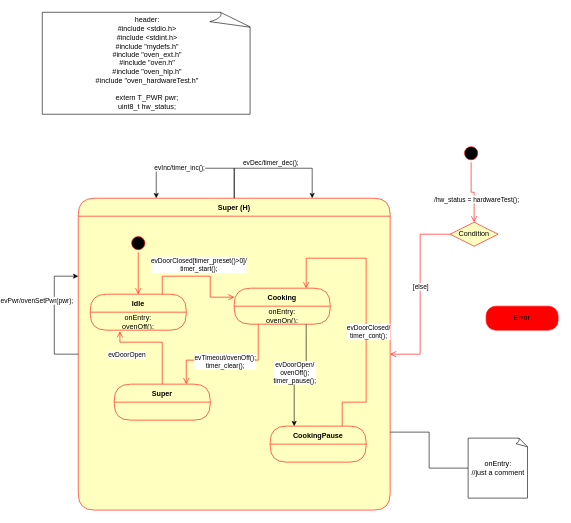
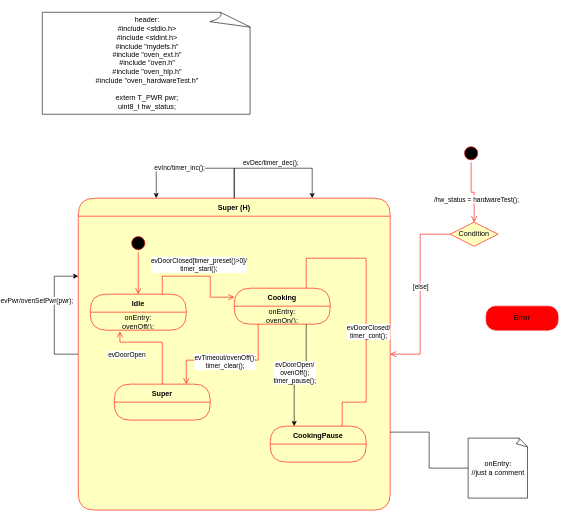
- <mxCell id="19" value="" style="edgeStyle=orthogonalEdgeStyle;html=1;verticalAlign=bottom;endArrow=open;endSize=8;strokeColor=#ff0000;rounded=0;entryX=0.75;entryY=0;entryDx=0;entryDy=0;exitX=0.75;exitY=0;exitDx=0;exitDy=0;" parent="1" source="18" target="13" edge="1"><mxGeometry relative="1" as="geometry"><mxPoint x="400" y="410" as="targetPoint" /><Array as="points"><mxPoint x="520" y="670" /><mxPoint x="560" y="670" /><mxPoint x="560" y="430" /><mxPoint x="460" y="430" /></Array></mxGeometry></mxCell>
+ <mxCell id="19" value="" style="edgeStyle=orthogonalEdgeStyle;html=1;verticalAlign=bottom;endArrow=none;endSize=8;strokeColor=#ff0000;rounded=0;entryX=0.75;entryY=0;entryDx=0;entryDy=0;exitX=0.75;exitY=0;exitDx=0;exitDy=0;" parent="1" source="18" target="13" edge="1"><mxGeometry relative="1" as="geometry"><mxPoint x="400" y="410" as="targetPoint" /><Array as="points"><mxPoint x="520" y="670" /><mxPoint x="560" y="670" /><mxPoint x="560" y="430" /><mxPoint x="460" y="430" /></Array></mxGeometry></mxCell>
